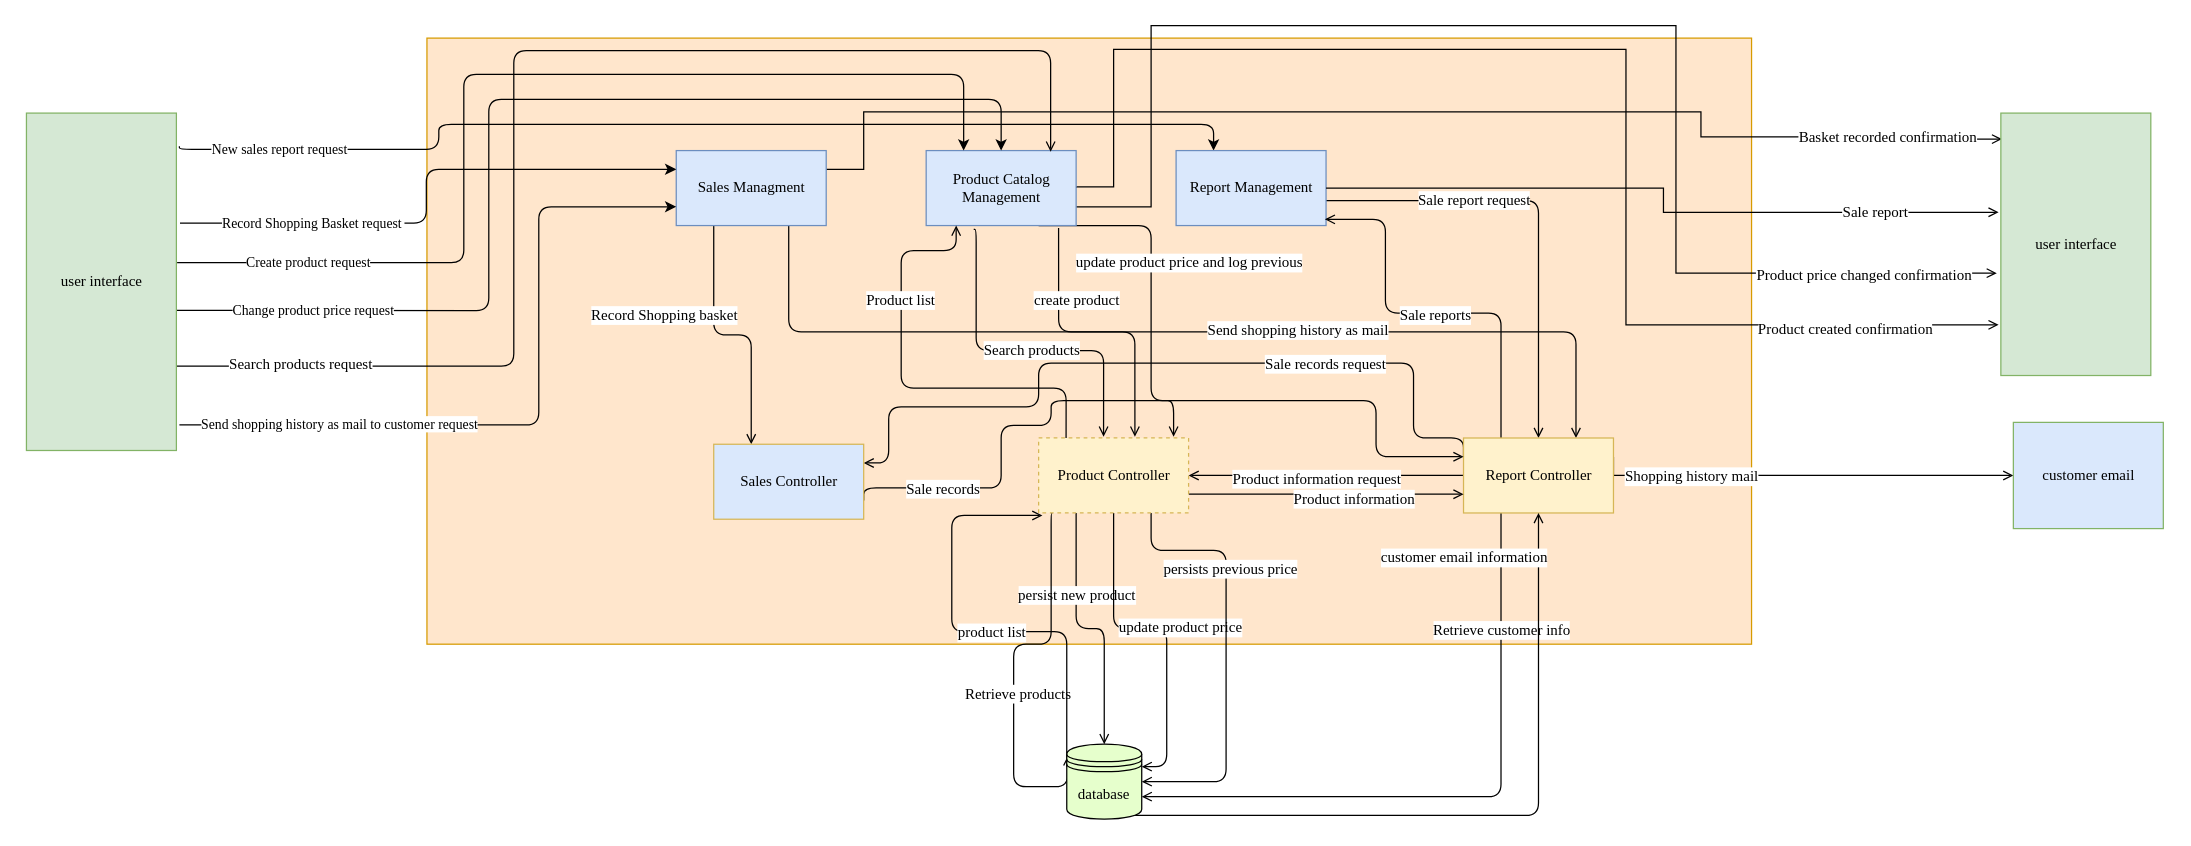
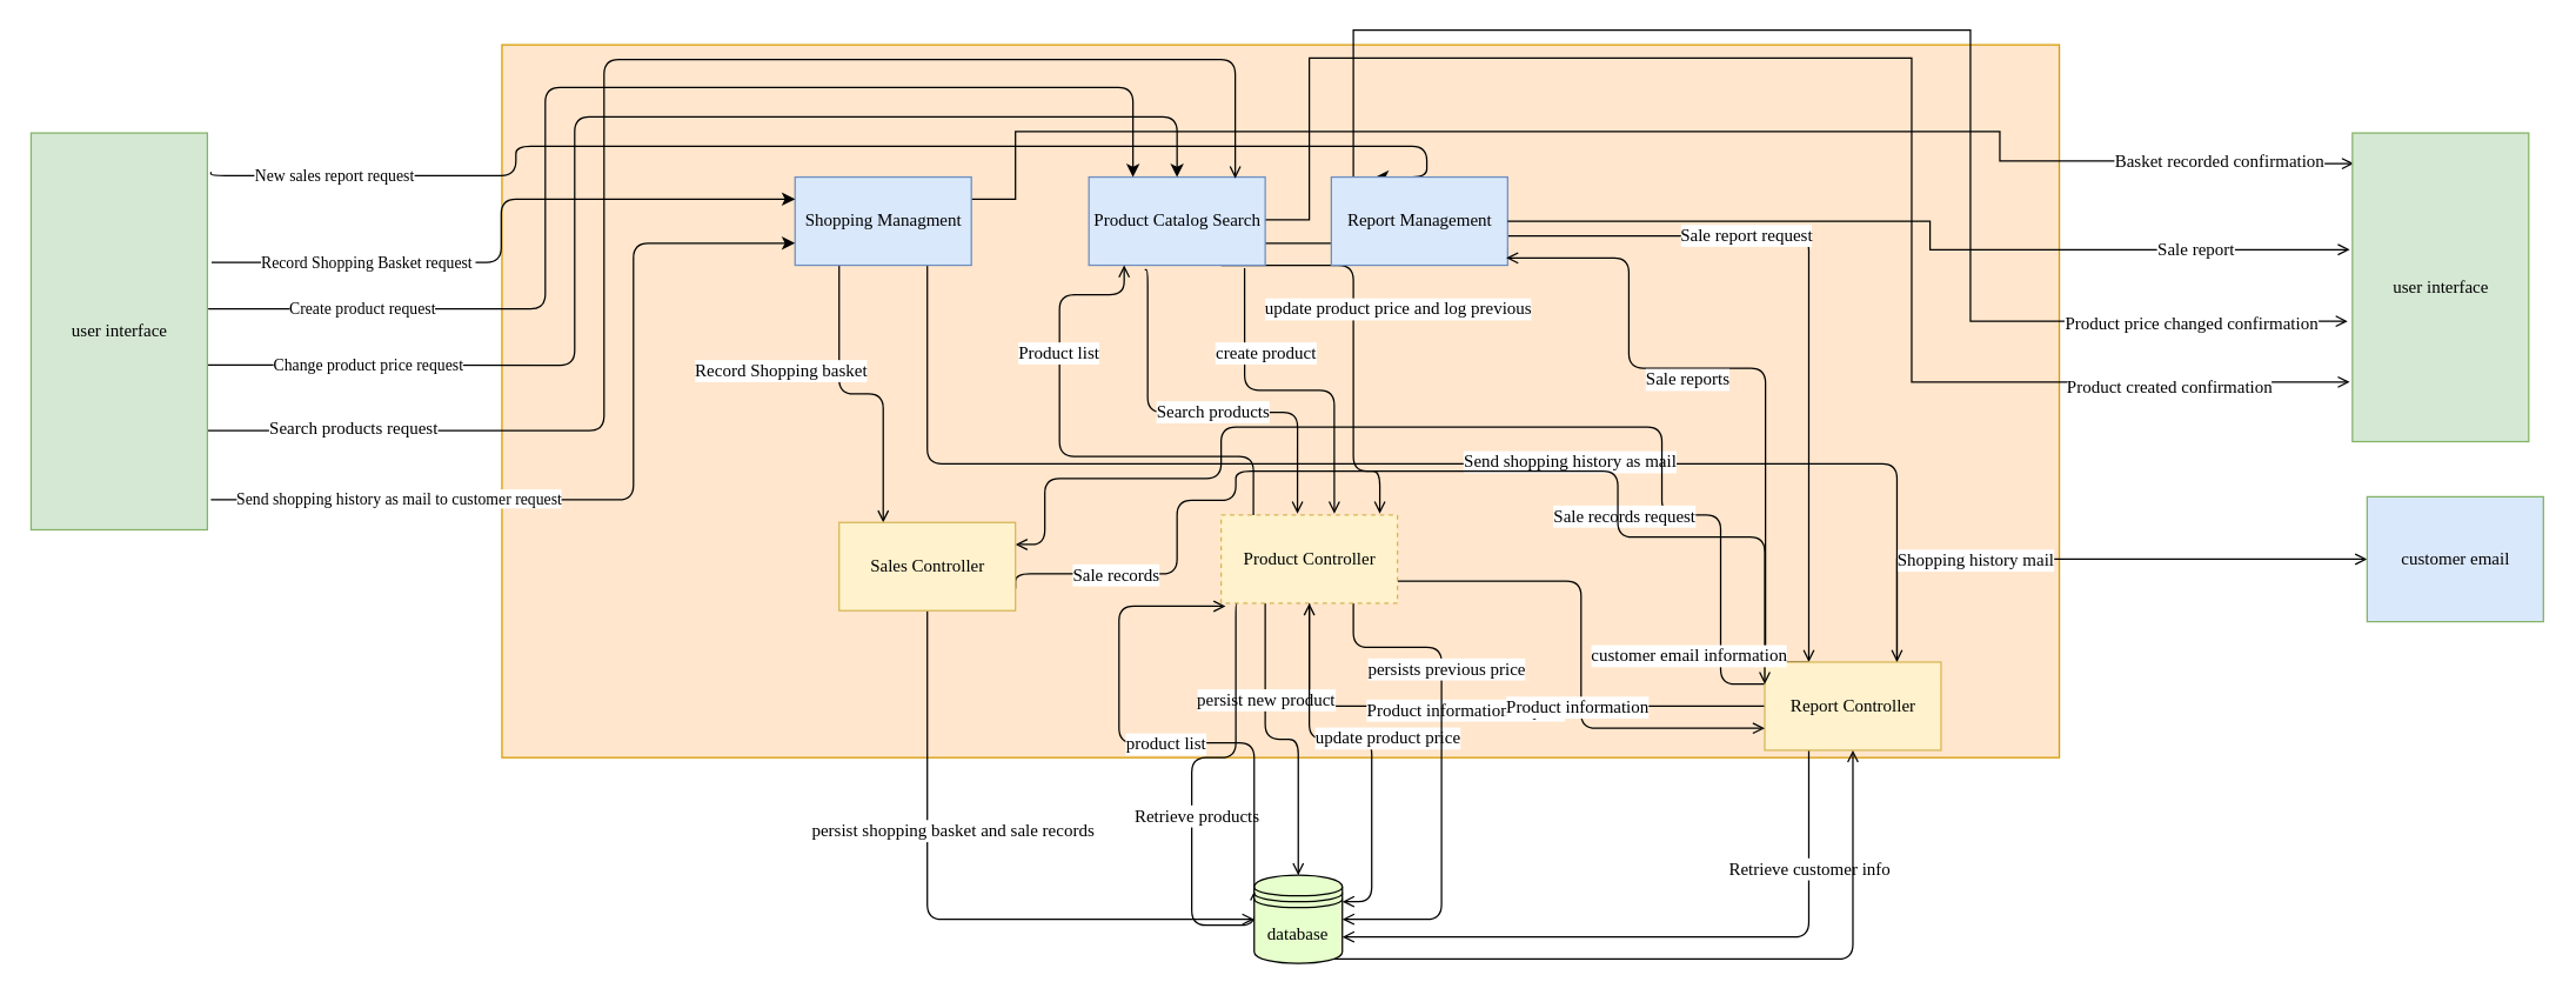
- <mxCell id="11" value="Sales Managment" style="rounded=0;whiteSpace=wrap;html=1;fontFamily=Times New Roman;fontSize=12;fillColor=#dae8fc;strokeColor=#6c8ebf;" parent="1" vertex="1"><mxGeometry x="540.5" y="120" width="120" height="60" as="geometry" /></mxCell>
+ <mxCell id="11" value="Shopping Managment" style="rounded=0;whiteSpace=wrap;html=1;fontFamily=Times New Roman;fontSize=12;fillColor=#dae8fc;strokeColor=#6c8ebf;" parent="1" vertex="1"><mxGeometry x="540.5" y="120" width="120" height="60" as="geometry" /></mxCell>
- <mxCell id="19" value="Product Catalog Management" style="rounded=0;whiteSpace=wrap;html=1;fontFamily=Times New Roman;fontSize=12;fillColor=#dae8fc;strokeColor=#6c8ebf;" parent="1" vertex="1"><mxGeometry x="740.5" y="120" width="120" height="60" as="geometry" /></mxCell>
+ <mxCell id="19" value="Product Catalog Search" style="rounded=0;whiteSpace=wrap;html=1;fontFamily=Times New Roman;fontSize=12;fillColor=#dae8fc;strokeColor=#6c8ebf;" parent="1" vertex="1"><mxGeometry x="740.5" y="120" width="120" height="60" as="geometry" /></mxCell>
- <mxCell id="27" value="Report Management" style="rounded=0;whiteSpace=wrap;html=1;fontFamily=Times New Roman;fontSize=12;fillColor=#dae8fc;strokeColor=#6c8ebf;" parent="1" vertex="1"><mxGeometry x="940.5" y="120" width="120" height="60" as="geometry" /></mxCell>
+ <mxCell id="27" value="Report Management" style="rounded=0;whiteSpace=wrap;html=1;fontFamily=Times New Roman;fontSize=12;fillColor=#dae8fc;strokeColor=#6c8ebf;" parent="1" vertex="1"><mxGeometry x="905.5" y="120" width="120" height="60" as="geometry" /></mxCell>
- <mxCell id="36" value="Report Controller&lt;br&gt;" style="rounded=0;whiteSpace=wrap;html=1;fontFamily=Times New Roman;fontSize=12;fillColor=#fff2cc;strokeColor=#d6b656;" parent="1" vertex="1"><mxGeometry x="1170.5" y="350" width="120" height="60" as="geometry" /></mxCell>
+ <mxCell id="36" value="Report Controller&lt;br&gt;" style="rounded=0;whiteSpace=wrap;html=1;fontFamily=Times New Roman;fontSize=12;fillColor=#fff2cc;strokeColor=#d6b656;" parent="1" vertex="1"><mxGeometry x="1200.5" y="450" width="120" height="60" as="geometry" /></mxCell>
- <mxCell id="61" value="Sales Controller&lt;br&gt;" style="rounded=0;whiteSpace=wrap;html=1;fontFamily=Times New Roman;fontSize=12;fillColor=#dae8fc;strokeColor=#d6b656;" parent="1" vertex="1"><mxGeometry x="570.5" y="355" width="120" height="60" as="geometry" /></mxCell>
+ <mxCell id="61" value="Sales Controller&lt;br&gt;" style="rounded=0;whiteSpace=wrap;html=1;fontFamily=Times New Roman;fontSize=12;fillColor=#fff2cc;strokeColor=#d6b656;" parent="1" vertex="1"><mxGeometry x="570.5" y="355" width="120" height="60" as="geometry" /></mxCell>
+ <mxCell id="59" style="edgeStyle=orthogonalEdgeStyle;rounded=1;orthogonalLoop=1;jettySize=auto;html=1;exitX=0.5;exitY=1;exitDx=0;exitDy=0;entryX=0;entryY=0.5;entryDx=0;entryDy=0;startArrow=none;startFill=0;endArrow=open;endFill=0;fontFamily=Times New Roman;fontSize=12;" parent="1" source="61" target="66" edge="1"><mxGeometry relative="1" as="geometry" /></mxCell>
+ <mxCell id="60" value="persist shopping basket and sale records&lt;br&gt;" style="text;html=1;resizable=0;points=[];align=center;verticalAlign=middle;labelBackgroundColor=#ffffff;fontSize=12;fontFamily=Times New Roman;" parent="59" vertex="1" connectable="0"><mxGeometry x="0.052" y="61" relative="1" as="geometry"><mxPoint as="offset" /></mxGeometry></mxCell>
